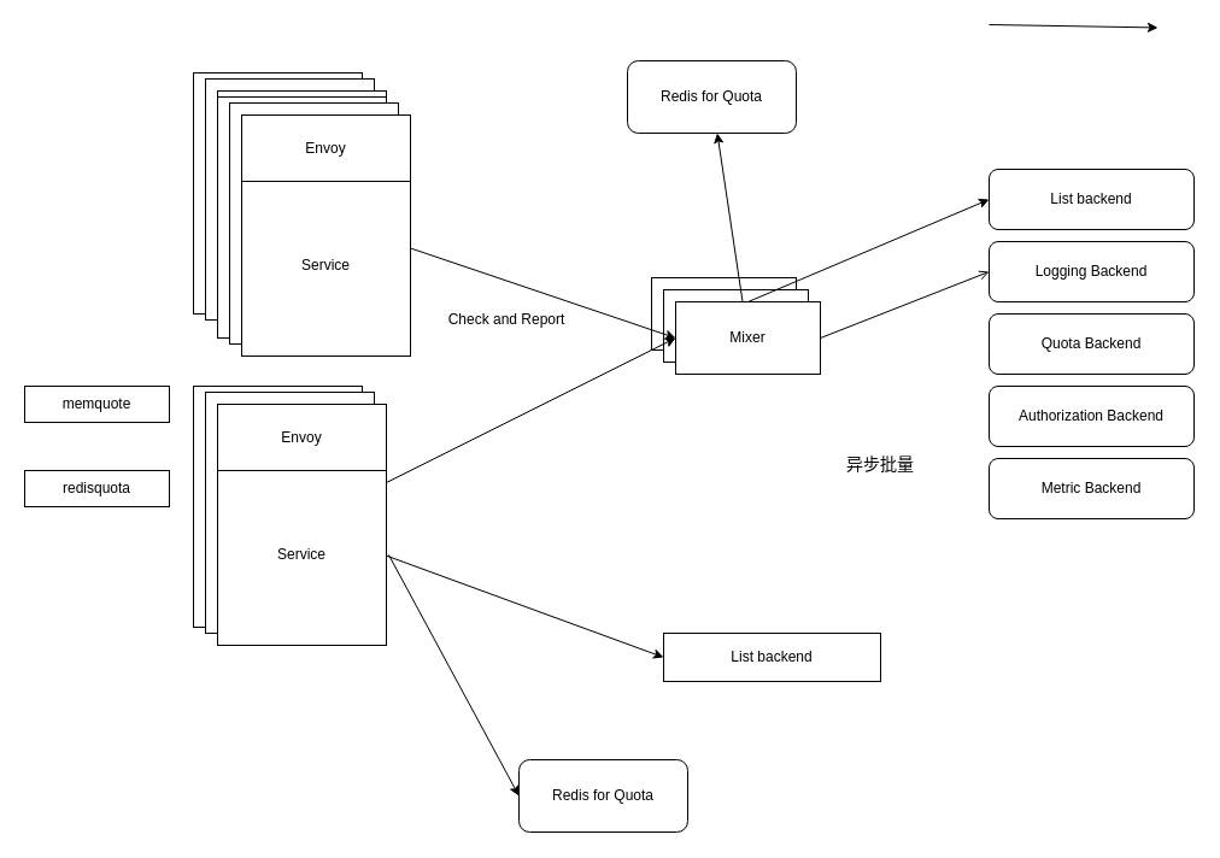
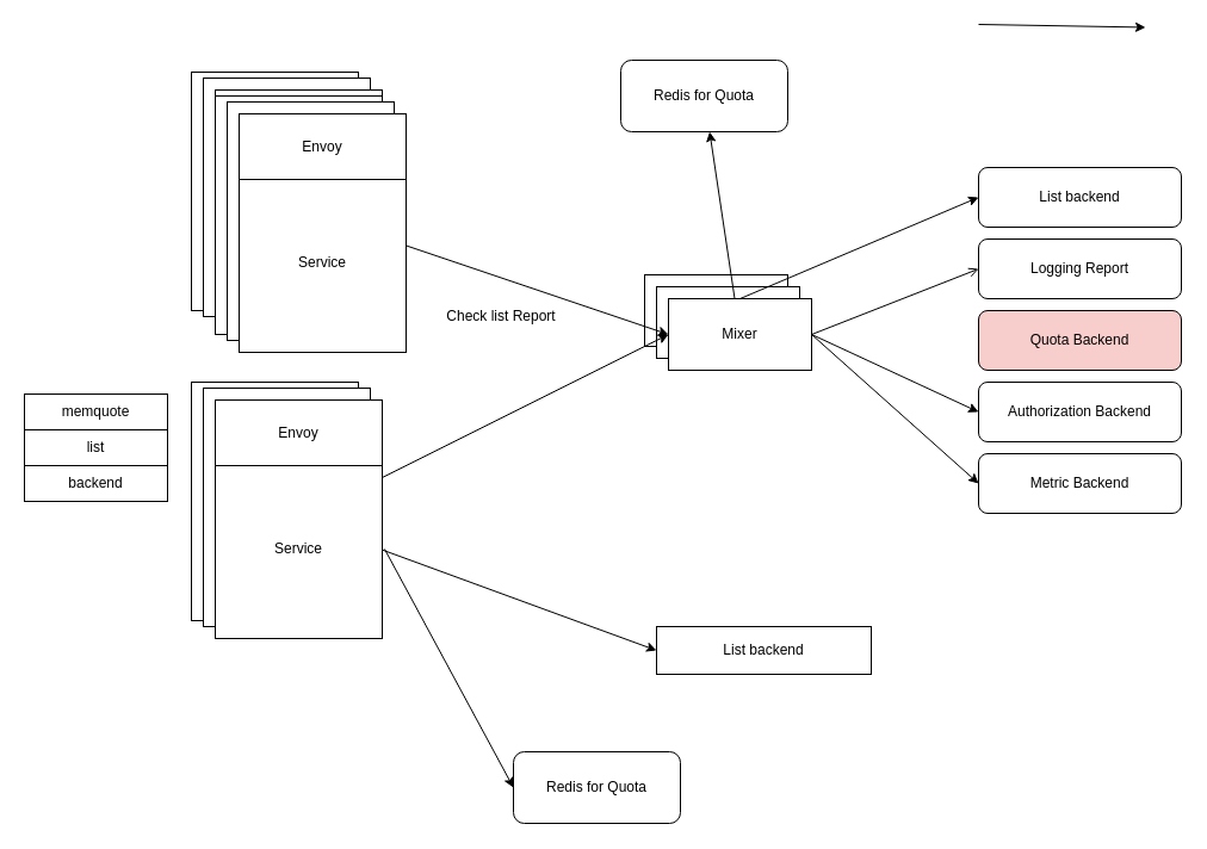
- <mxCell id="14" value="Logging Backend" style="rounded=1;whiteSpace=wrap;html=1;" vertex="1" parent="1"><mxGeometry x="820" y="200" width="170" height="50" as="geometry" /></mxCell>
+ <mxCell id="14" value="Logging Report" style="rounded=1;whiteSpace=wrap;html=1;" vertex="1" parent="1"><mxGeometry x="820" y="200" width="170" height="50" as="geometry" /></mxCell>
- <mxCell id="32" value="Check and Report" style="text;html=1;strokeColor=none;fillColor=none;align=center;verticalAlign=middle;whiteSpace=wrap;rounded=0;" vertex="1" parent="1"><mxGeometry x="350" y="255" width="140" height="20" as="geometry" /></mxCell>
+ <mxCell id="32" value="Check list Report" style="text;html=1;strokeColor=none;fillColor=none;align=center;verticalAlign=middle;whiteSpace=wrap;rounded=0;" vertex="1" parent="1"><mxGeometry x="350" y="255" width="140" height="20" as="geometry" /></mxCell>
- <mxCell id="15" value="Quota Backend" style="rounded=1;whiteSpace=wrap;html=1;" vertex="1" parent="1"><mxGeometry x="820" y="260" width="170" height="50" as="geometry" /></mxCell>
+ <mxCell id="15" value="Quota Backend" style="rounded=1;whiteSpace=wrap;html=1;fillColor=#f8cecc;" vertex="1" parent="1"><mxGeometry x="820" y="260" width="170" height="50" as="geometry" /></mxCell>
+ <mxCell id="9" style="edgeStyle=none;rounded=0;orthogonalLoop=1;jettySize=auto;html=1;entryX=0;entryY=0.5;entryDx=0;entryDy=0;exitX=1;exitY=0.5;exitDx=0;exitDy=0;" edge="1" parent="1" source="12" target="16"><mxGeometry relative="1" as="geometry" /></mxCell>
- <mxCell id="33" value="memquote" style="rounded=0;whiteSpace=wrap;html=1;" vertex="1" parent="1"><mxGeometry x="20" y="320" width="120" height="30" as="geometry" /></mxCell>
+ <mxCell id="33" value="memquote" style="rounded=0;whiteSpace=wrap;html=1;" vertex="1" parent="1"><mxGeometry x="20" y="330" width="120" height="30" as="geometry" /></mxCell>
+ <mxCell id="10" style="edgeStyle=none;rounded=0;orthogonalLoop=1;jettySize=auto;html=1;entryX=0;entryY=0.5;entryDx=0;entryDy=0;exitX=1;exitY=0.5;exitDx=0;exitDy=0;" edge="1" parent="1" source="12" target="17"><mxGeometry relative="1" as="geometry" /></mxCell>
+ <mxCell id="39" value="list" style="rounded=0;whiteSpace=wrap;html=1;" vertex="1" parent="1"><mxGeometry x="20" y="360" width="120" height="30" as="geometry" /></mxCell>
- <mxCell id="18" value="&lt;font style=&quot;font-size: 14px&quot;&gt;异步批量&lt;/font&gt;" style="text;html=1;strokeColor=none;fillColor=none;align=center;verticalAlign=middle;whiteSpace=wrap;rounded=0;" vertex="1" parent="1"><mxGeometry x="670" y="360" width="120" height="50" as="geometry" /></mxCell>
- <mxCell id="40" value="redisquota" style="rounded=0;whiteSpace=wrap;html=1;" vertex="1" parent="1"><mxGeometry x="20" y="390" width="120" height="30" as="geometry" /></mxCell>
+ <mxCell id="40" value="backend" style="rounded=0;whiteSpace=wrap;html=1;" vertex="1" parent="1"><mxGeometry x="20" y="390" width="120" height="30" as="geometry" /></mxCell>
